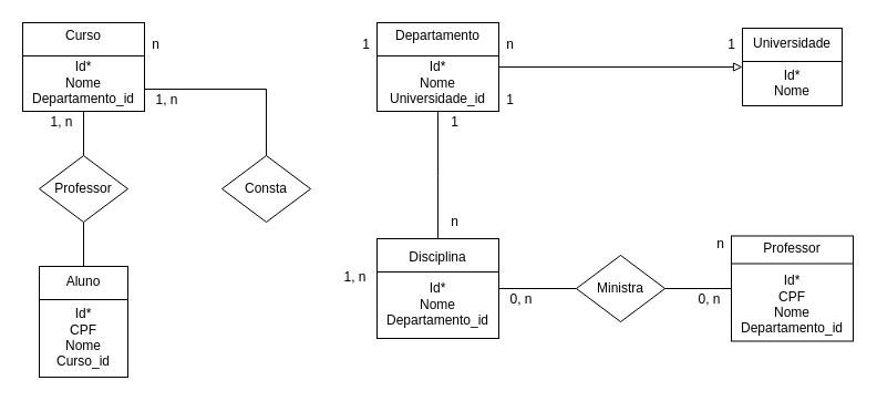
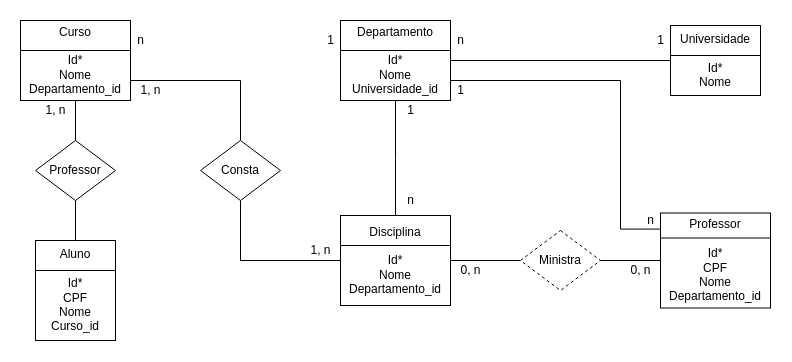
- <mxCell id="3" style="edgeStyle=orthogonalEdgeStyle;rounded=0;orthogonalLoop=1;jettySize=auto;html=1;entryX=0;entryY=0.5;entryDx=0;entryDy=0;endArrow=block;endFill=0;" edge="1" parent="1" source="4" target="7"><mxGeometry relative="1" as="geometry" /></mxCell>
+ <mxCell id="3" style="edgeStyle=orthogonalEdgeStyle;rounded=0;orthogonalLoop=1;jettySize=auto;html=1;entryX=0;entryY=0.5;entryDx=0;entryDy=0;endArrow=none;endFill=0;" edge="1" parent="1" source="4" target="7"><mxGeometry relative="1" as="geometry" /></mxCell>
+ <mxCell id="24" style="edgeStyle=orthogonalEdgeStyle;rounded=0;orthogonalLoop=1;jettySize=auto;html=1;entryX=1;entryY=0.75;entryDx=0;entryDy=0;endArrow=none;endFill=0;exitX=0.004;exitY=0.169;exitDx=0;exitDy=0;exitPerimeter=0;" edge="1" parent="1" source="25" target="4"><mxGeometry relative="1" as="geometry"><Array as="points"><mxPoint x="620" y="229" /><mxPoint x="620" y="80" /></Array></mxGeometry></mxCell>
+ <mxCell id="11" style="edgeStyle=orthogonalEdgeStyle;rounded=0;orthogonalLoop=1;jettySize=auto;html=1;entryX=0.5;entryY=1;entryDx=0;entryDy=0;endArrow=none;endFill=0;" edge="1" parent="1" source="12" target="21"><mxGeometry relative="1" as="geometry"><mxPoint x="240" y="210" as="targetPoint" /></mxGeometry></mxCell>
- <mxCell id="30" value="Ministra" style="rhombus;whiteSpace=wrap;html=1;" vertex="1" parent="1"><mxGeometry x="520" y="230" width="80" height="60" as="geometry" /></mxCell>
+ <mxCell id="30" value="Ministra" style="rhombus;whiteSpace=wrap;html=1;dashed=1;" vertex="1" parent="1"><mxGeometry x="520" y="230" width="80" height="60" as="geometry" /></mxCell>
